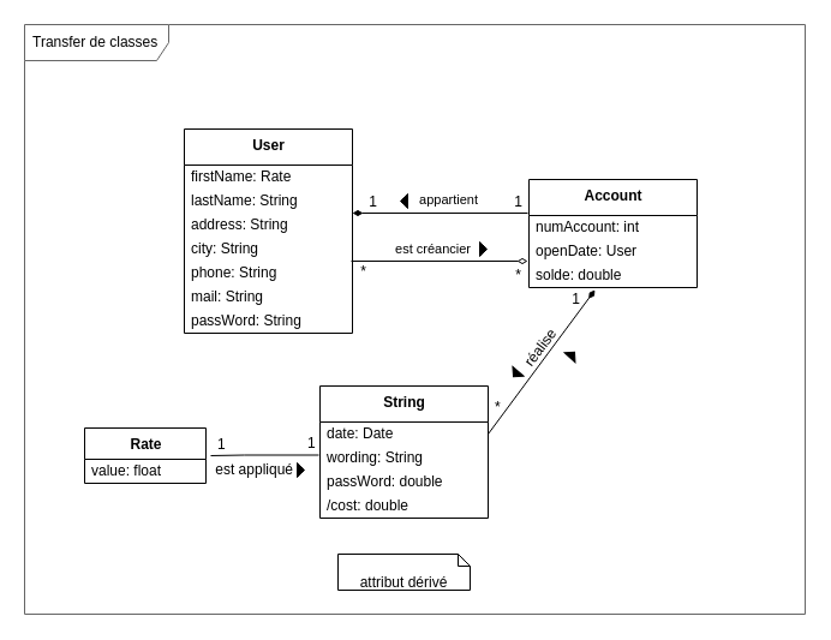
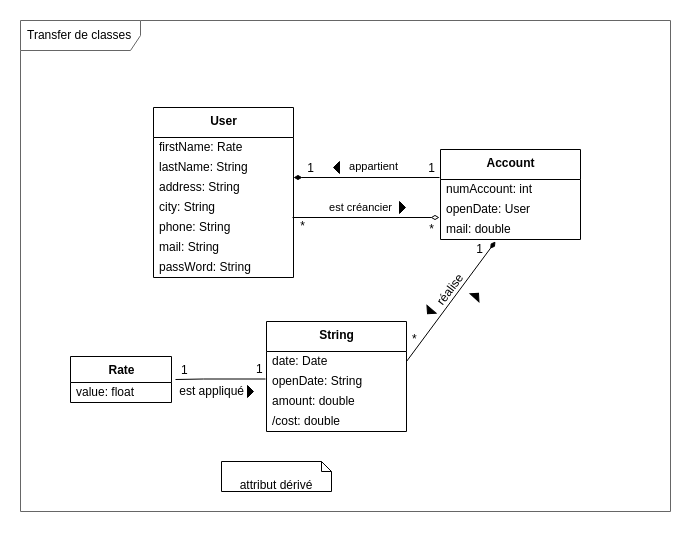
- <mxCell id="14" value="solde: double" style="text;html=1;strokeColor=none;fillColor=none;align=left;verticalAlign=middle;spacingLeft=4;spacingRight=4;overflow=hidden;rotatable=0;points=[[0,0.5],[1,0.5]];portConstraint=eastwest;" parent="11" vertex="1"><mxGeometry y="70" width="140" height="20" as="geometry" /></mxCell>
+ <mxCell id="14" value="mail: double" style="text;html=1;strokeColor=none;fillColor=none;align=left;verticalAlign=middle;spacingLeft=4;spacingRight=4;overflow=hidden;rotatable=0;points=[[0,0.5],[1,0.5]];portConstraint=eastwest;" parent="11" vertex="1"><mxGeometry y="70" width="140" height="20" as="geometry" /></mxCell>
- <mxCell id="17" value="wording: String" style="text;html=1;strokeColor=none;fillColor=none;align=left;verticalAlign=middle;spacingLeft=4;spacingRight=4;overflow=hidden;rotatable=0;points=[[0,0.5],[1,0.5]];portConstraint=eastwest;" parent="15" vertex="1"><mxGeometry y="50" width="140" height="20" as="geometry" /></mxCell>
+ <mxCell id="17" value="openDate: String" style="text;html=1;strokeColor=none;fillColor=none;align=left;verticalAlign=middle;spacingLeft=4;spacingRight=4;overflow=hidden;rotatable=0;points=[[0,0.5],[1,0.5]];portConstraint=eastwest;" parent="15" vertex="1"><mxGeometry y="50" width="140" height="20" as="geometry" /></mxCell>
- <mxCell id="18" value="passWord: double" style="text;html=1;strokeColor=none;fillColor=none;align=left;verticalAlign=middle;spacingLeft=4;spacingRight=4;overflow=hidden;rotatable=0;points=[[0,0.5],[1,0.5]];portConstraint=eastwest;" parent="15" vertex="1"><mxGeometry y="70" width="140" height="20" as="geometry" /></mxCell>
+ <mxCell id="18" value="amount: double" style="text;html=1;strokeColor=none;fillColor=none;align=left;verticalAlign=middle;spacingLeft=4;spacingRight=4;overflow=hidden;rotatable=0;points=[[0,0.5],[1,0.5]];portConstraint=eastwest;" parent="15" vertex="1"><mxGeometry y="70" width="140" height="20" as="geometry" /></mxCell>
- <mxCell id="30" value="attribut dérivé" style="shape=note2;boundedLbl=1;whiteSpace=wrap;html=1;size=10;verticalAlign=top;align=center;" parent="1" vertex="1"><mxGeometry x="281" y="461" width="110" height="30" as="geometry" /></mxCell>
+ <mxCell id="30" value="attribut dérivé" style="shape=note2;boundedLbl=1;whiteSpace=wrap;html=1;size=10;verticalAlign=top;align=center;" parent="1" vertex="1"><mxGeometry x="221" y="461" width="110" height="30" as="geometry" /></mxCell>
